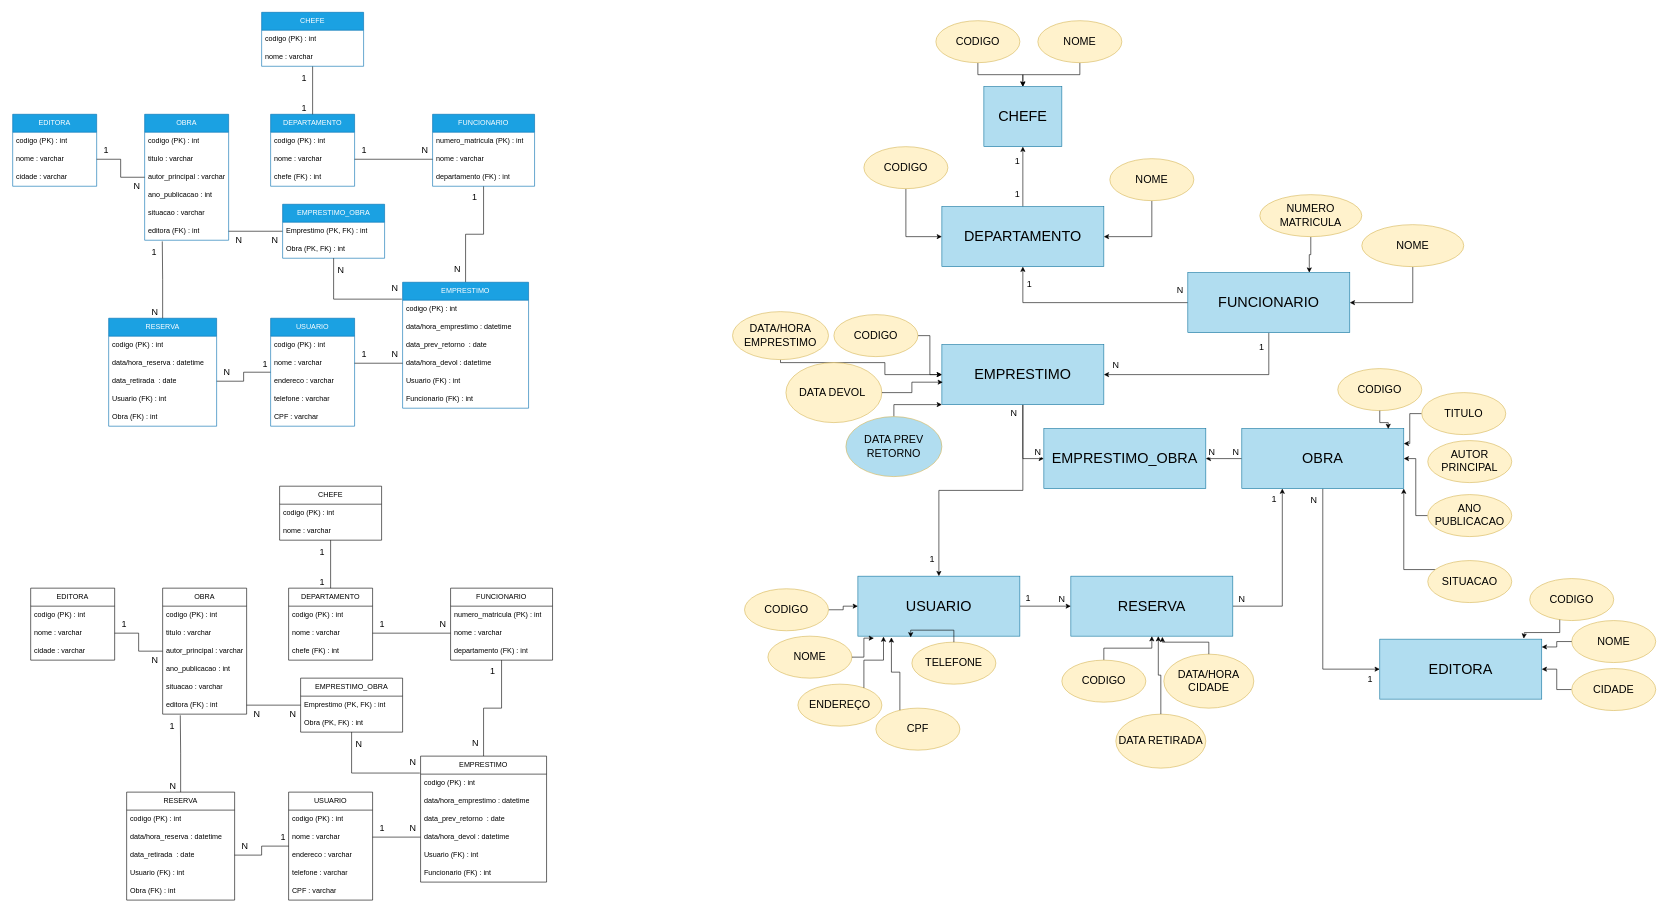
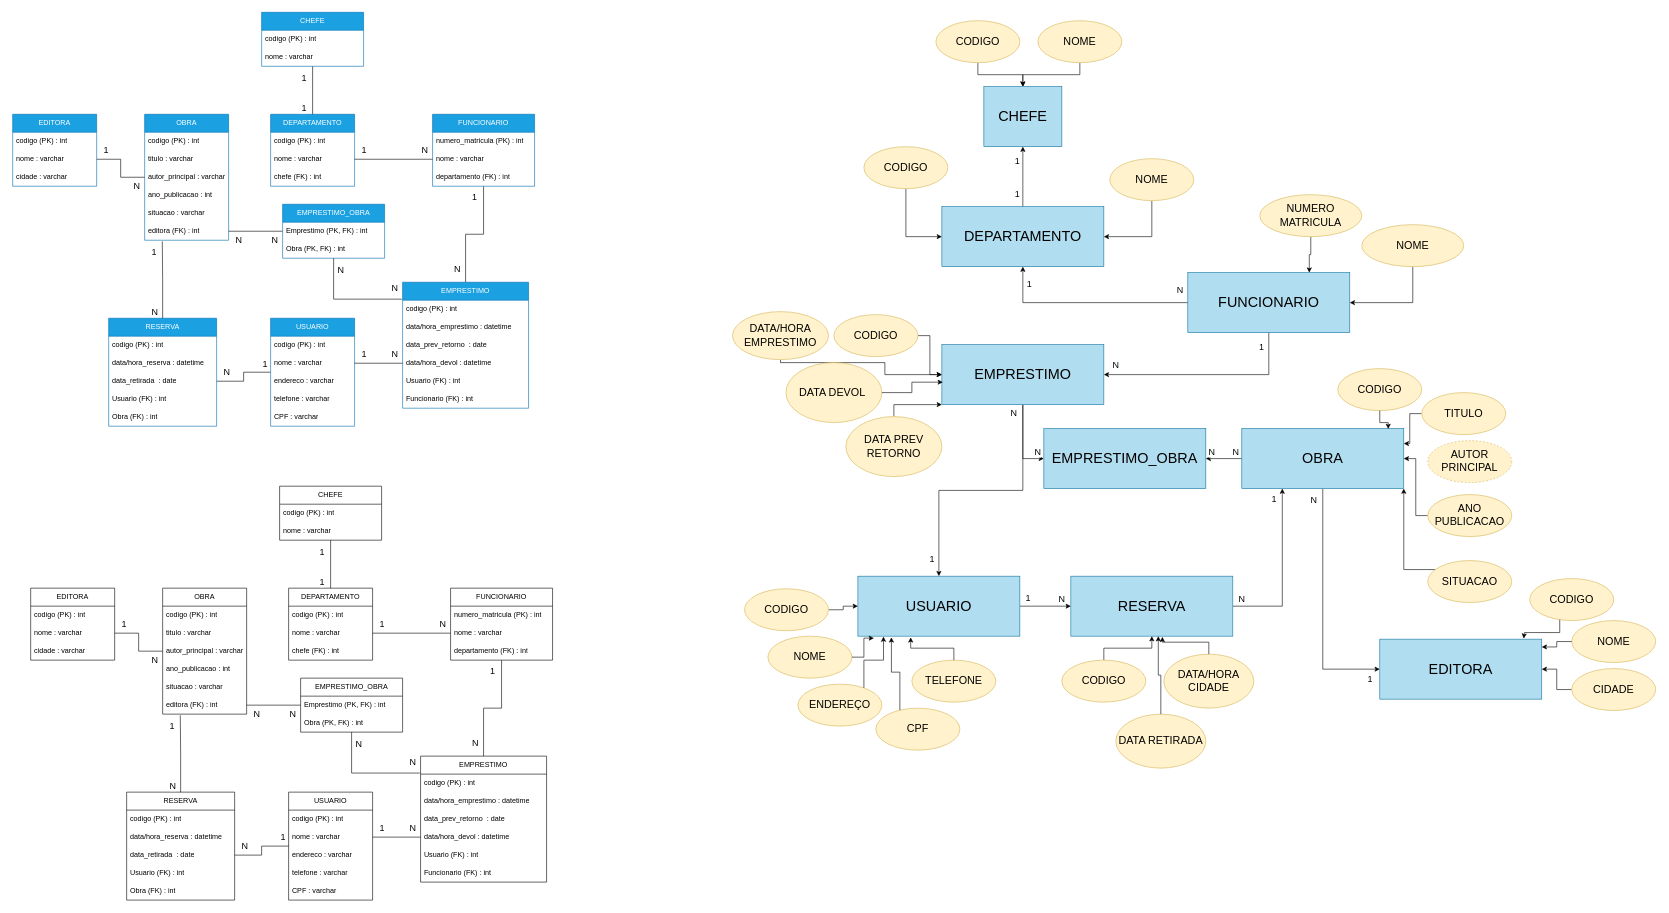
- <mxCell id="170" value="&lt;font style=&quot;font-size: 18px;&quot;&gt;DATA PREV RETORNO&lt;/font&gt;" style="ellipse;whiteSpace=wrap;html=1;fillColor=#b1ddf0;strokeColor=#d6b656;" vertex="1" parent="1"><mxGeometry x="1409" y="694" width="160" height="100" as="geometry" /></mxCell>
+ <mxCell id="170" value="&lt;font style=&quot;font-size: 18px;&quot;&gt;DATA PREV RETORNO&lt;/font&gt;" style="ellipse;whiteSpace=wrap;html=1;fillColor=#fff2cc;strokeColor=#d6b656;" vertex="1" parent="1"><mxGeometry x="1409" y="694" width="160" height="100" as="geometry" /></mxCell>
- <mxCell id="181" value="&lt;font style=&quot;font-size: 18px;&quot;&gt;AUTOR PRINCIPAL&lt;/font&gt;" style="ellipse;whiteSpace=wrap;html=1;fillColor=#fff2cc;strokeColor=#d6b656;" vertex="1" parent="1"><mxGeometry x="2379" y="734" width="140" height="70" as="geometry" /></mxCell>
+ <mxCell id="181" value="&lt;font style=&quot;font-size: 18px;&quot;&gt;AUTOR PRINCIPAL&lt;/font&gt;" style="ellipse;whiteSpace=wrap;html=1;fillColor=#fff2cc;strokeColor=#d6b656;dashed=1;" vertex="1" parent="1"><mxGeometry x="2379" y="734" width="140" height="70" as="geometry" /></mxCell>
- <mxCell id="207" value="&lt;font style=&quot;font-size: 18px;&quot;&gt;TELEFONE&lt;/font&gt;" style="ellipse;whiteSpace=wrap;html=1;fillColor=#fff2cc;strokeColor=#d6b656;" vertex="1" parent="1"><mxGeometry x="1519" y="1070" width="140" height="70" as="geometry" /></mxCell>
+ <mxCell id="207" value="&lt;font style=&quot;font-size: 18px;&quot;&gt;TELEFONE&lt;/font&gt;" style="ellipse;whiteSpace=wrap;html=1;fillColor=#fff2cc;strokeColor=#d6b656;" vertex="1" parent="1"><mxGeometry x="1519" y="1100" width="140" height="70" as="geometry" /></mxCell>
